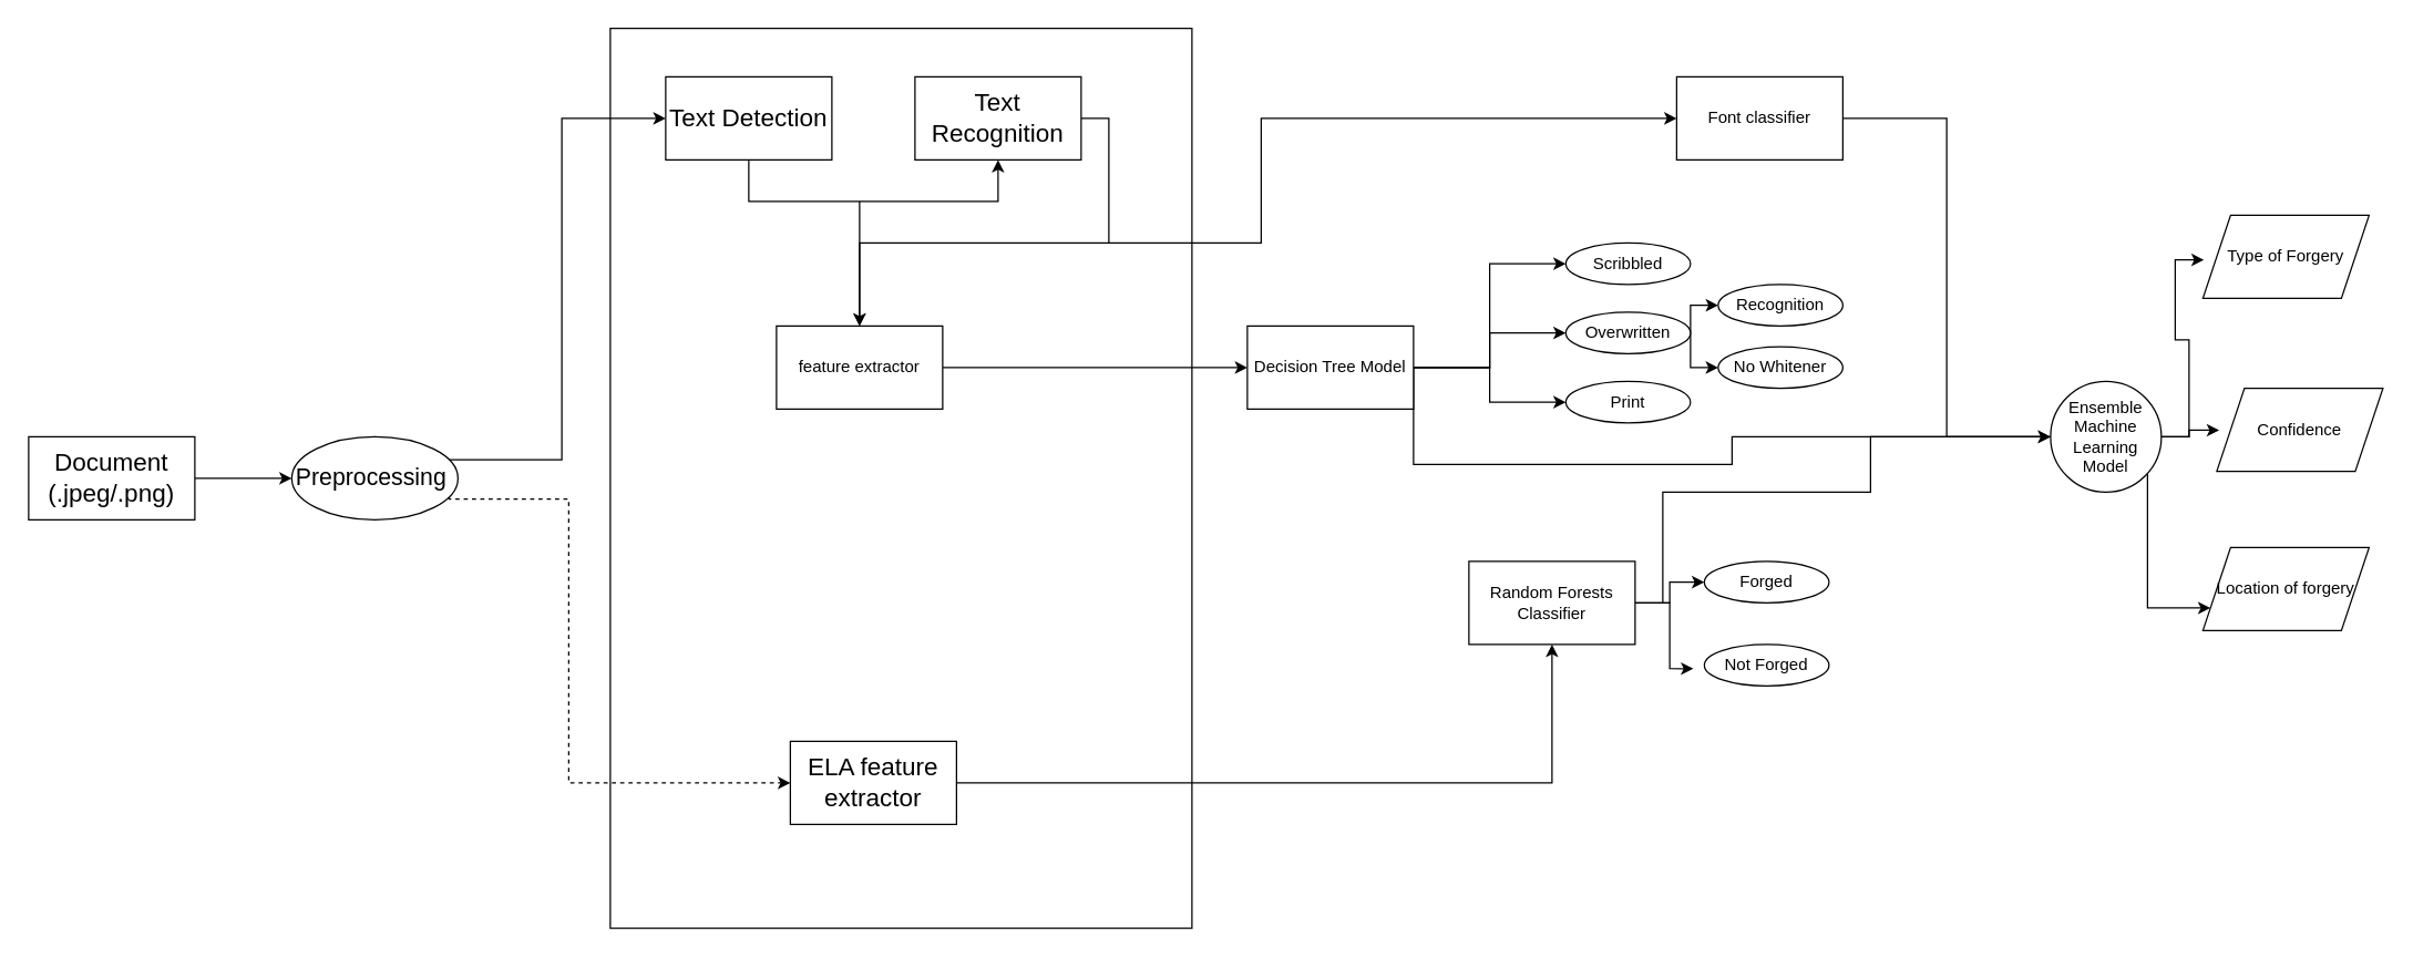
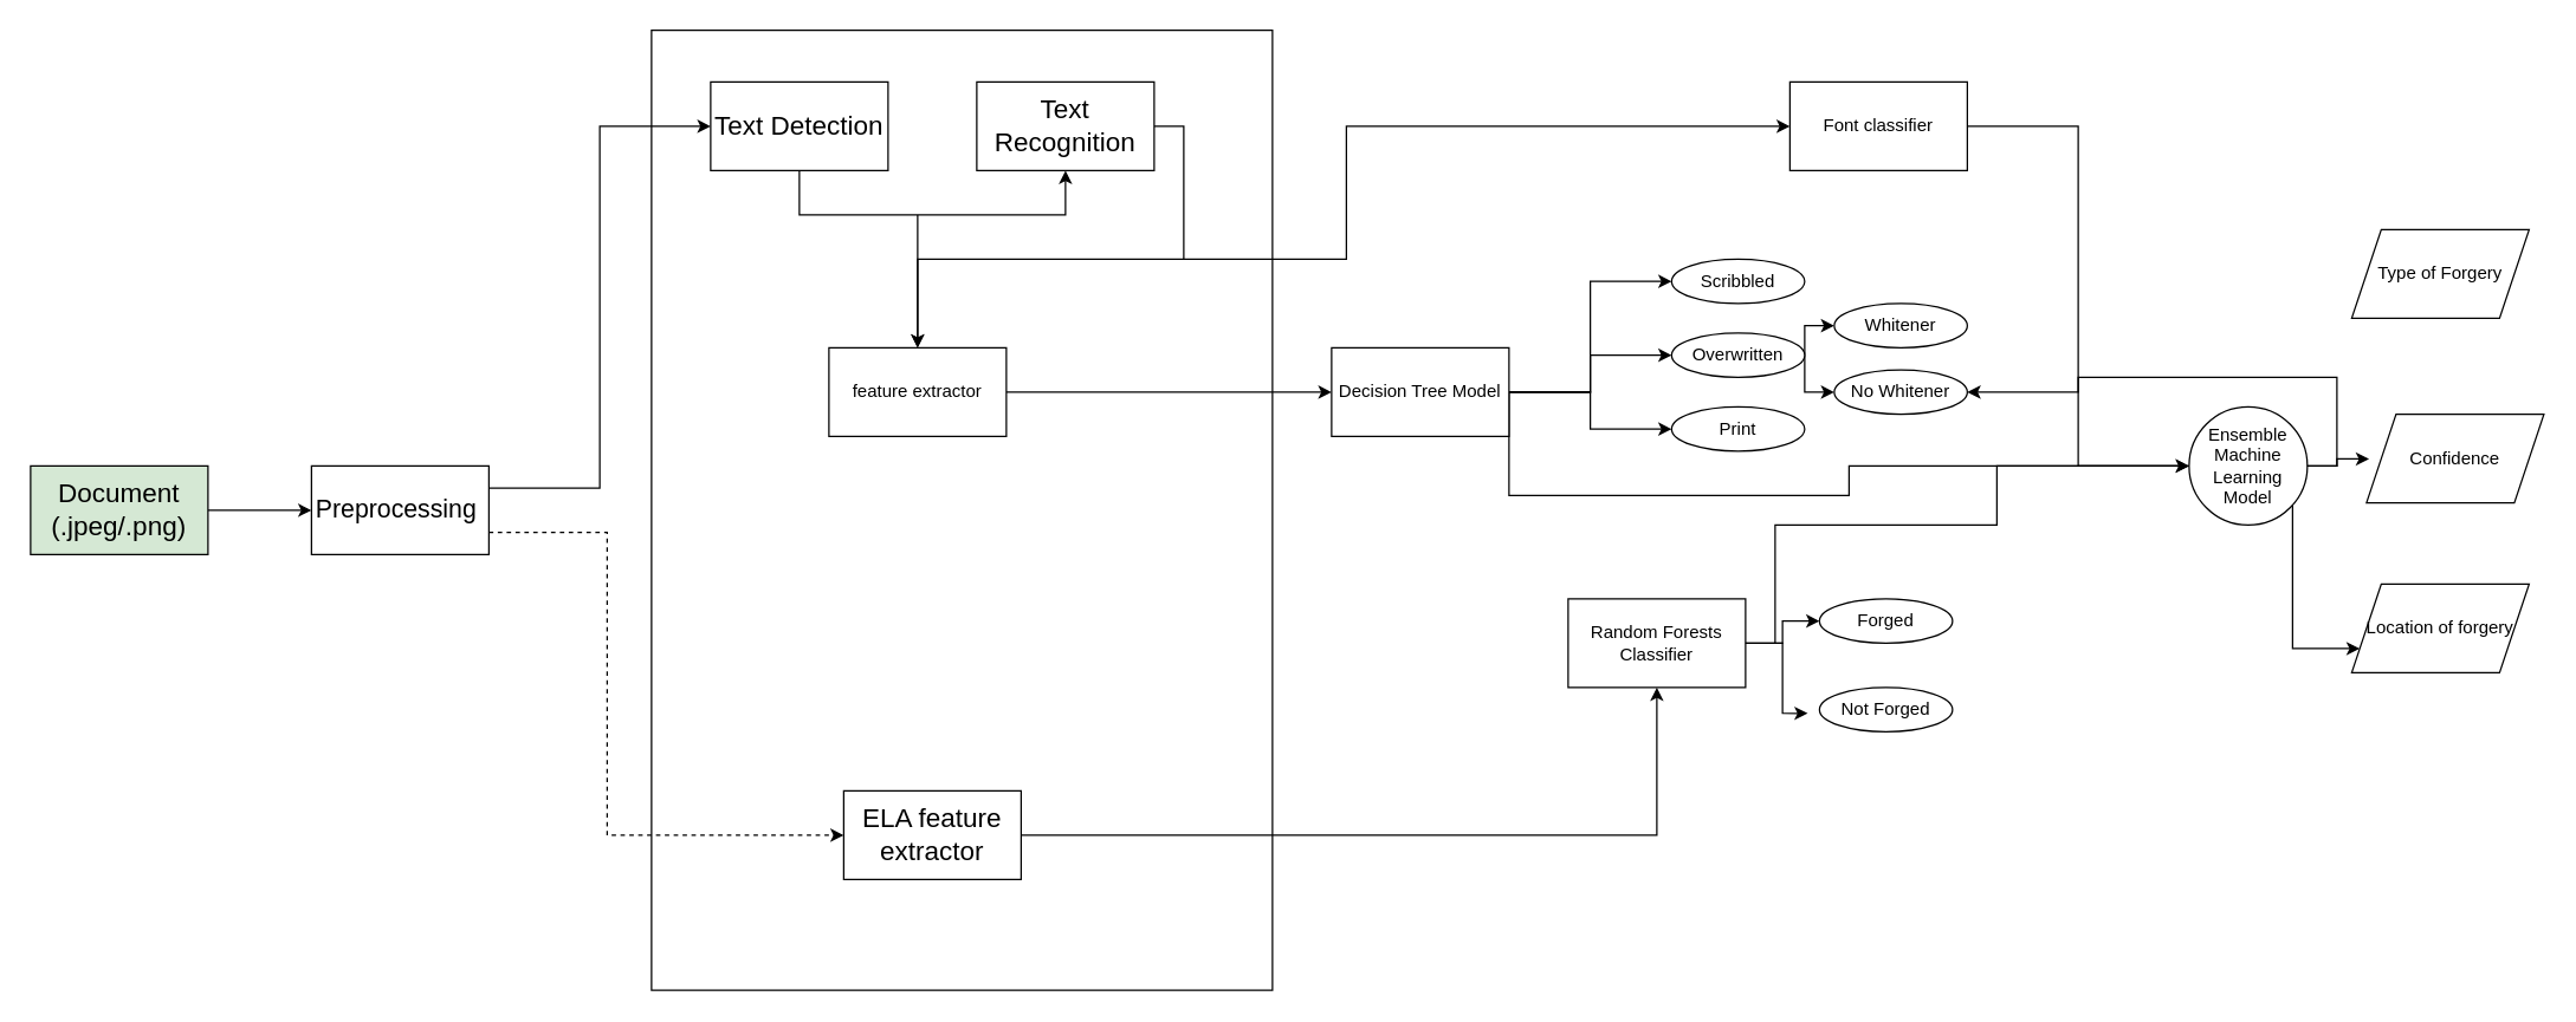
- <mxCell id="33" value="Recognition" style="ellipse;whiteSpace=wrap;html=1;" vertex="1" parent="1"><mxGeometry x="1240" y="205" width="90" height="30" as="geometry" /></mxCell>
+ <mxCell id="33" value="Whitener" style="ellipse;whiteSpace=wrap;html=1;" vertex="1" parent="1"><mxGeometry x="1240" y="205" width="90" height="30" as="geometry" /></mxCell>
- <mxCell id="44" style="edgeStyle=orthogonalEdgeStyle;rounded=0;orthogonalLoop=1;jettySize=auto;html=1;exitX=1;exitY=0.5;exitDx=0;exitDy=0;entryX=0.006;entryY=0.537;entryDx=0;entryDy=0;entryPerimeter=0;" edge="1" parent="1" source="39" target="40"><mxGeometry relative="1" as="geometry" /></mxCell>
+ <mxCell id="44" style="edgeStyle=orthogonalEdgeStyle;rounded=0;orthogonalLoop=1;jettySize=auto;html=1;exitX=1;exitY=0.5;exitDx=0;exitDy=0;" edge="1" parent="1" source="39" target="34"><mxGeometry relative="1" as="geometry" /></mxCell>
- <mxCell id="4" value="&lt;font style=&quot;font-size: 18px;&quot;&gt;Document&lt;br&gt;(.jpeg/.png)&lt;br&gt;&lt;/font&gt;" style="rounded=0;whiteSpace=wrap;html=1;" vertex="1" parent="1"><mxGeometry x="20" y="315" width="120" height="60" as="geometry" /></mxCell>
+ <mxCell id="4" value="&lt;font style=&quot;font-size: 18px;&quot;&gt;Document&lt;br&gt;(.jpeg/.png)&lt;br&gt;&lt;/font&gt;" style="rounded=0;whiteSpace=wrap;html=1;fillColor=#d5e8d4;" vertex="1" parent="1"><mxGeometry x="20" y="315" width="120" height="60" as="geometry" /></mxCell>
- <mxCell id="11" value="&lt;font style=&quot;font-size: 17px;&quot;&gt;Preprocessing&amp;nbsp;&lt;/font&gt;" style="ellipse;whiteSpace=wrap;html=1;" vertex="1" parent="1"><mxGeometry x="210" y="315" width="120" height="60" as="geometry" /></mxCell>
+ <mxCell id="11" value="&lt;font style=&quot;font-size: 17px;&quot;&gt;Preprocessing&amp;nbsp;&lt;/font&gt;" style="whiteSpace=wrap;html=1;rounded=0;" vertex="1" parent="1"><mxGeometry x="210" y="315" width="120" height="60" as="geometry" /></mxCell>
